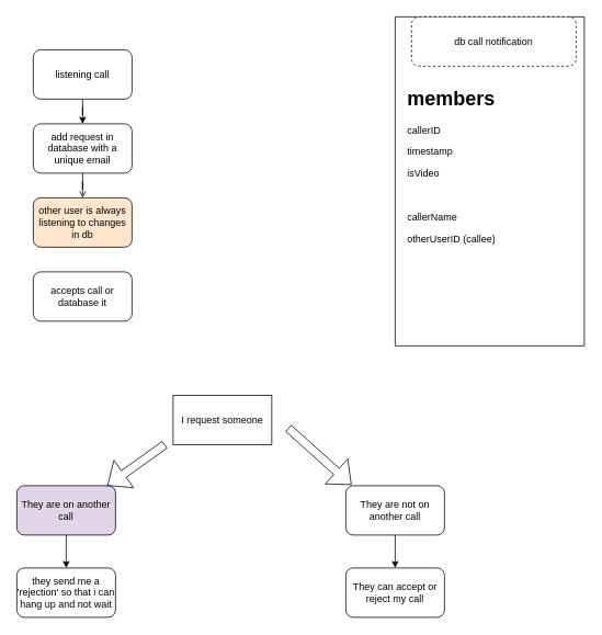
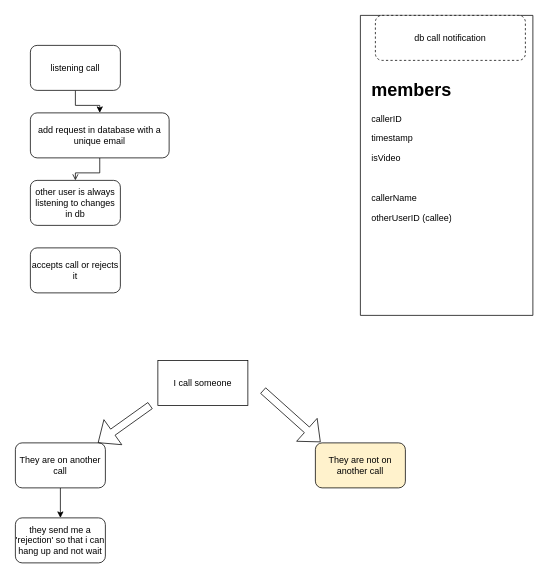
- <mxCell id="5" value="add request in database with a unique email" style="rounded=1;whiteSpace=wrap;html=1;" parent="1" vertex="1"><mxGeometry x="40" y="150" width="120" height="60" as="geometry" /></mxCell>
+ <mxCell id="5" value="add request in database with a unique email" style="rounded=1;whiteSpace=wrap;html=1;" parent="1" vertex="1"><mxGeometry x="40" y="150" width="185" height="60" as="geometry" /></mxCell>
- <mxCell id="6" value="other user is always listening to changes in db" style="rounded=1;whiteSpace=wrap;html=1;fillColor=#ffe6cc;" parent="1" vertex="1"><mxGeometry x="40" y="240" width="120" height="60" as="geometry" /></mxCell>
+ <mxCell id="6" value="other user is always listening to changes in db" style="rounded=1;whiteSpace=wrap;html=1;" parent="1" vertex="1"><mxGeometry x="40" y="240" width="120" height="60" as="geometry" /></mxCell>
- <mxCell id="7" value="accepts call or database it" style="rounded=1;whiteSpace=wrap;html=1;" parent="1" vertex="1"><mxGeometry x="40" y="330" width="120" height="60" as="geometry" /></mxCell>
+ <mxCell id="7" value="accepts call or rejects it" style="rounded=1;whiteSpace=wrap;html=1;" parent="1" vertex="1"><mxGeometry x="40" y="330" width="120" height="60" as="geometry" /></mxCell>
- <mxCell id="11" value="I request someone" style="rounded=0;whiteSpace=wrap;html=1;" parent="1" vertex="1"><mxGeometry x="210" y="480" width="120" height="60" as="geometry" /></mxCell>
+ <mxCell id="11" value="I call someone" style="rounded=0;whiteSpace=wrap;html=1;" parent="1" vertex="1"><mxGeometry x="210" y="480" width="120" height="60" as="geometry" /></mxCell>
- <mxCell id="13" value="They are on another call" style="rounded=1;whiteSpace=wrap;html=1;fillColor=#e1d5e7;" parent="1" vertex="1"><mxGeometry x="20" y="590" width="120" height="60" as="geometry" /></mxCell>
+ <mxCell id="13" value="They are on another call" style="rounded=1;whiteSpace=wrap;html=1;" parent="1" vertex="1"><mxGeometry x="20" y="590" width="120" height="60" as="geometry" /></mxCell>
- <mxCell id="15" value="They are not on another call" style="rounded=1;whiteSpace=wrap;html=1;" parent="1" vertex="1"><mxGeometry x="420" y="590" width="120" height="60" as="geometry" /></mxCell>
+ <mxCell id="15" value="They are not on another call" style="rounded=1;whiteSpace=wrap;html=1;fillColor=#fff2cc;" parent="1" vertex="1"><mxGeometry x="420" y="590" width="120" height="60" as="geometry" /></mxCell>
- <mxCell id="14" value="" style="edgeStyle=orthogonalEdgeStyle;rounded=0;orthogonalLoop=1;jettySize=auto;html=1;" parent="1" source="15" target="19" edge="1"><mxGeometry relative="1" as="geometry" /></mxCell>
- <mxCell id="19" value="They can accept or reject my call" style="rounded=1;whiteSpace=wrap;html=1;" parent="1" vertex="1"><mxGeometry x="420" y="690" width="120" height="60" as="geometry" /></mxCell>
